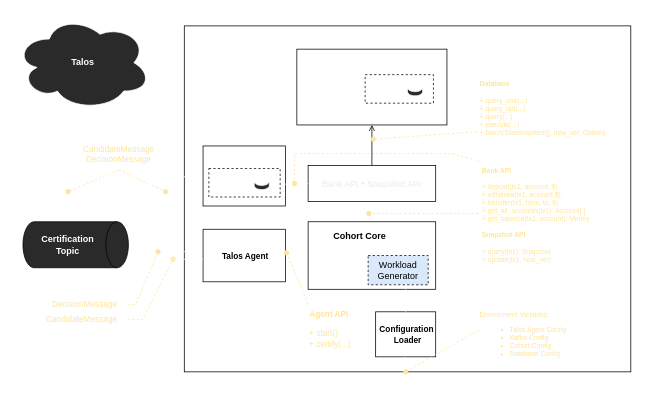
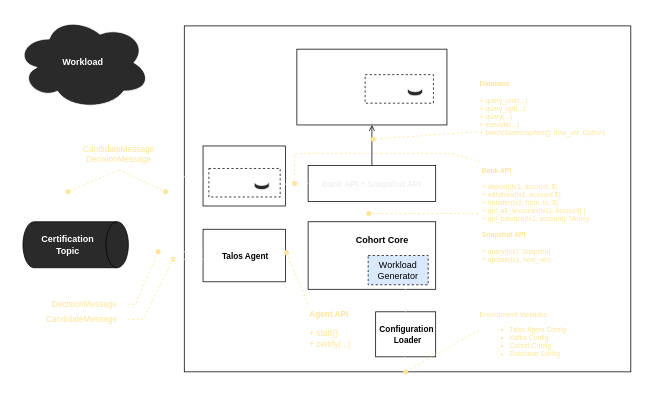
- <mxCell id="47" value="&lt;b&gt;&lt;font style=&quot;font-size: 12px;&quot;&gt;Talos&lt;/font&gt;&lt;/b&gt;" style="ellipse;shape=cloud;whiteSpace=wrap;html=1;strokeColor=#FFFFFF;fontFamily=Helvetica;fontSize=10;fontColor=#FFFFFF;fillColor=#2A2A2A;" parent="1" vertex="1"><mxGeometry x="20" y="20" width="180.38" height="126" as="geometry" /></mxCell>
+ <mxCell id="47" value="&lt;b&gt;&lt;font style=&quot;font-size: 12px;&quot;&gt;Workload&lt;/font&gt;&lt;/b&gt;" style="ellipse;shape=cloud;whiteSpace=wrap;html=1;strokeColor=#FFFFFF;fontFamily=Helvetica;fontSize=10;fontColor=#FFFFFF;fillColor=#2A2A2A;" parent="1" vertex="1"><mxGeometry x="20" y="20" width="180.38" height="126" as="geometry" /></mxCell>
- <mxCell id="31" value="&lt;b&gt;Cohort Core&lt;/b&gt;" style="text;html=1;strokeColor=none;fillColor=none;align=center;verticalAlign=middle;whiteSpace=wrap;rounded=0;" parent="1" vertex="1"><mxGeometry x="434" y="305" width="90" height="20" as="geometry" /></mxCell>
+ <mxCell id="31" value="&lt;b&gt;Cohort Core&lt;/b&gt;" style="text;html=1;strokeColor=none;fillColor=none;align=center;verticalAlign=middle;whiteSpace=wrap;rounded=0;" parent="1" vertex="1"><mxGeometry x="464" y="310" width="90" height="20" as="geometry" /></mxCell>
